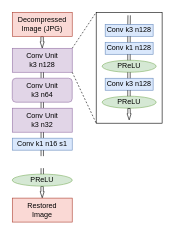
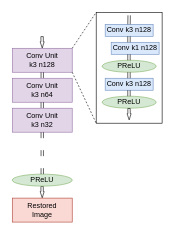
- <mxCell id="21" value="Decompressed&lt;br&gt;Image (JPG)" style="rounded=0;whiteSpace=wrap;html=1;fillColor=#fad9d5;strokeColor=#ae4132;" vertex="1" parent="16"><mxGeometry width="100" height="40" as="geometry" /></mxCell>
- <mxCell id="5" value="Conv k1 n128" style="rounded=0;whiteSpace=wrap;html=1;fillColor=#dae8fc;strokeColor=#6c8ebf;" vertex="1" parent="3"><mxGeometry x="15" y="50" width="80" height="20" as="geometry" /></mxCell>
+ <mxCell id="5" value="Conv k1 n128" style="rounded=0;whiteSpace=wrap;html=1;fillColor=#dae8fc;strokeColor=#6c8ebf;" vertex="1" parent="3"><mxGeometry x="25" y="50" width="80" height="20" as="geometry" /></mxCell>
- <mxCell id="23" value="Conv Unit&lt;br&gt;k3 n64" style="whiteSpace=wrap;html=1;fillColor=#e1d5e7;strokeColor=#9673a6;rounded=1;" vertex="1" parent="16"><mxGeometry y="110" width="100" height="40" as="geometry" /></mxCell>
+ <mxCell id="23" value="Conv Unit&lt;br&gt;k3 n64" style="rounded=0;whiteSpace=wrap;html=1;fillColor=#e1d5e7;strokeColor=#9673a6;" vertex="1" parent="16"><mxGeometry y="110" width="100" height="40" as="geometry" /></mxCell>
- <mxCell id="27" value="Conv k1 n16 s1" style="rounded=0;whiteSpace=wrap;html=1;fillColor=#dae8fc;strokeColor=#6c8ebf;" vertex="1" parent="16"><mxGeometry y="210" width="100" height="20" as="geometry" /></mxCell>
